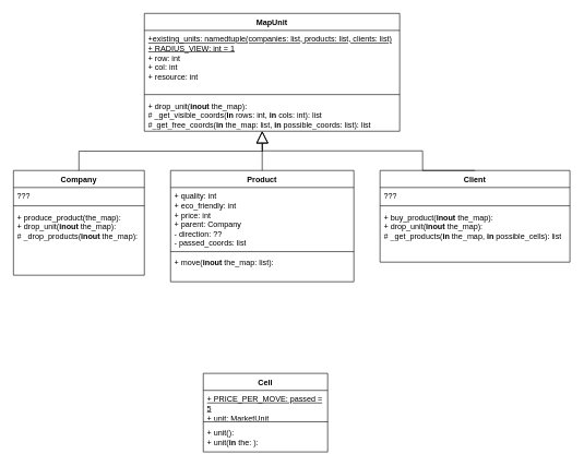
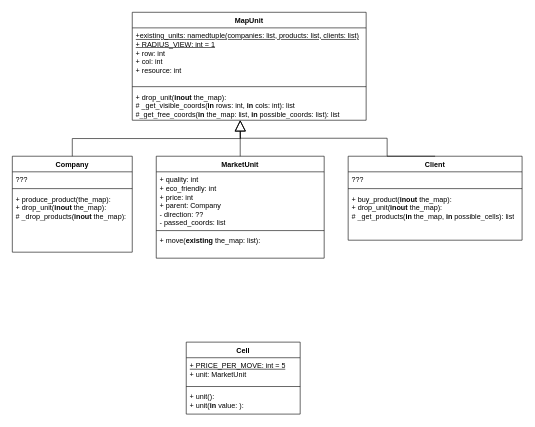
- <mxCell id="10" value="Product" style="swimlane;fontStyle=1;align=center;verticalAlign=top;childLayout=stackLayout;horizontal=1;startSize=26;horizontalStack=0;resizeParent=1;resizeParentMax=0;resizeLast=0;collapsible=1;marginBottom=0;whiteSpace=wrap;html=1;" vertex="1" parent="1"><mxGeometry x="260" y="260" width="280" height="170" as="geometry" /></mxCell>
+ <mxCell id="10" value="MarketUnit" style="swimlane;fontStyle=1;align=center;verticalAlign=top;childLayout=stackLayout;horizontal=1;startSize=26;horizontalStack=0;resizeParent=1;resizeParentMax=0;resizeLast=0;collapsible=1;marginBottom=0;whiteSpace=wrap;html=1;" vertex="1" parent="1"><mxGeometry x="260" y="260" width="280" height="170" as="geometry" /></mxCell>
- <mxCell id="13" value="+ move&lt;span style=&quot;background-color: initial;&quot;&gt;(&lt;b&gt;inout&lt;/b&gt; the_map: list):&lt;/span&gt;" style="text;strokeColor=none;fillColor=none;align=left;verticalAlign=top;spacingLeft=4;spacingRight=4;overflow=hidden;rotatable=0;points=[[0,0.5],[1,0.5]];portConstraint=eastwest;whiteSpace=wrap;html=1;" vertex="1" parent="10"><mxGeometry y="128" width="280" height="42" as="geometry" /></mxCell>
+ <mxCell id="13" value="+ move&lt;span style=&quot;background-color: initial;&quot;&gt;(&lt;b&gt;existing&lt;/b&gt; the_map: list):&lt;/span&gt;" style="text;strokeColor=none;fillColor=none;align=left;verticalAlign=top;spacingLeft=4;spacingRight=4;overflow=hidden;rotatable=0;points=[[0,0.5],[1,0.5]];portConstraint=eastwest;whiteSpace=wrap;html=1;" vertex="1" parent="10"><mxGeometry y="128" width="280" height="42" as="geometry" /></mxCell>
- <mxCell id="3" value="&lt;u&gt;+ PRICE_PER_MOVE: passed = 5&lt;/u&gt;&lt;br&gt;+ unit: MarketUnit" style="text;strokeColor=none;fillColor=none;align=left;verticalAlign=top;spacingLeft=4;spacingRight=4;overflow=hidden;rotatable=0;points=[[0,0.5],[1,0.5]];portConstraint=eastwest;whiteSpace=wrap;html=1;" vertex="1" parent="2"><mxGeometry y="26" width="190" height="44" as="geometry" /></mxCell>
+ <mxCell id="3" value="&lt;u&gt;+ PRICE_PER_MOVE: int = 5&lt;/u&gt;&lt;br&gt;+ unit: MarketUnit" style="text;strokeColor=none;fillColor=none;align=left;verticalAlign=top;spacingLeft=4;spacingRight=4;overflow=hidden;rotatable=0;points=[[0,0.5],[1,0.5]];portConstraint=eastwest;whiteSpace=wrap;html=1;" vertex="1" parent="2"><mxGeometry y="26" width="190" height="44" as="geometry" /></mxCell>
- <mxCell id="5" value="+ unit():&lt;br&gt;+ unit(&lt;b&gt;in&lt;/b&gt; the: ):&amp;nbsp;" style="text;strokeColor=none;fillColor=none;align=left;verticalAlign=top;spacingLeft=4;spacingRight=4;overflow=hidden;rotatable=0;points=[[0,0.5],[1,0.5]];portConstraint=eastwest;whiteSpace=wrap;html=1;" vertex="1" parent="2"><mxGeometry y="78" width="190" height="42" as="geometry" /></mxCell>
+ <mxCell id="5" value="+ unit():&lt;br&gt;+ unit(&lt;b&gt;in&lt;/b&gt; value: ):&amp;nbsp;" style="text;strokeColor=none;fillColor=none;align=left;verticalAlign=top;spacingLeft=4;spacingRight=4;overflow=hidden;rotatable=0;points=[[0,0.5],[1,0.5]];portConstraint=eastwest;whiteSpace=wrap;html=1;" vertex="1" parent="2"><mxGeometry y="78" width="190" height="42" as="geometry" /></mxCell>
